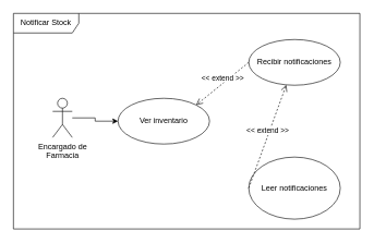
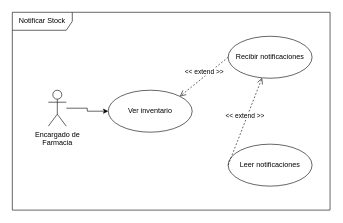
- <mxCell id="5" value="Leer notificaciones" style="ellipse;whiteSpace=wrap;html=1;" parent="1" vertex="1"><mxGeometry x="380" y="240" width="140" height="95" as="geometry" /></mxCell>
+ <mxCell id="5" value="Leer notificaciones" style="ellipse;whiteSpace=wrap;html=1;" parent="1" vertex="1"><mxGeometry x="380" y="240" width="140" height="70" as="geometry" /></mxCell>
